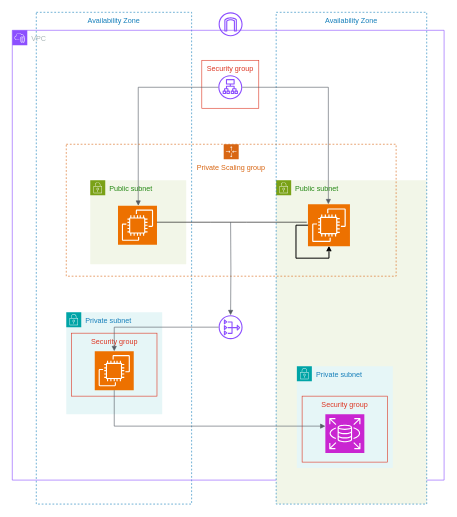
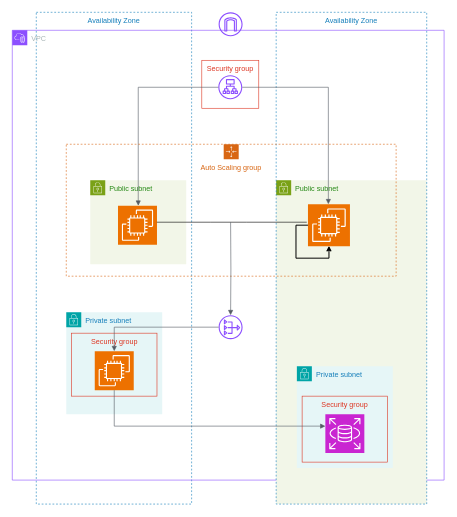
- <mxCell id="26" value="Private Scaling group" style="points=[[0,0],[0.25,0],[0.5,0],[0.75,0],[1,0],[1,0.25],[1,0.5],[1,0.75],[1,1],[0.75,1],[0.5,1],[0.25,1],[0,1],[0,0.75],[0,0.5],[0,0.25]];outlineConnect=0;gradientColor=none;html=1;whiteSpace=wrap;fontSize=12;fontStyle=0;container=1;pointerEvents=0;collapsible=0;recursiveResize=0;shape=mxgraph.aws4.groupCenter;grIcon=mxgraph.aws4.group_auto_scaling_group;grStroke=1;strokeColor=#D86613;fillColor=none;verticalAlign=top;align=center;fontColor=#D86613;dashed=1;spacingTop=25;" parent="1" vertex="1"><mxGeometry x="110" y="240" width="550" height="220" as="geometry" /></mxCell>
+ <mxCell id="26" value="Auto Scaling group" style="points=[[0,0],[0.25,0],[0.5,0],[0.75,0],[1,0],[1,0.25],[1,0.5],[1,0.75],[1,1],[0.75,1],[0.5,1],[0.25,1],[0,1],[0,0.75],[0,0.5],[0,0.25]];outlineConnect=0;gradientColor=none;html=1;whiteSpace=wrap;fontSize=12;fontStyle=0;container=1;pointerEvents=0;collapsible=0;recursiveResize=0;shape=mxgraph.aws4.groupCenter;grIcon=mxgraph.aws4.group_auto_scaling_group;grStroke=1;strokeColor=#D86613;fillColor=none;verticalAlign=top;align=center;fontColor=#D86613;dashed=1;spacingTop=25;" parent="1" vertex="1"><mxGeometry x="110" y="240" width="550" height="220" as="geometry" /></mxCell>
